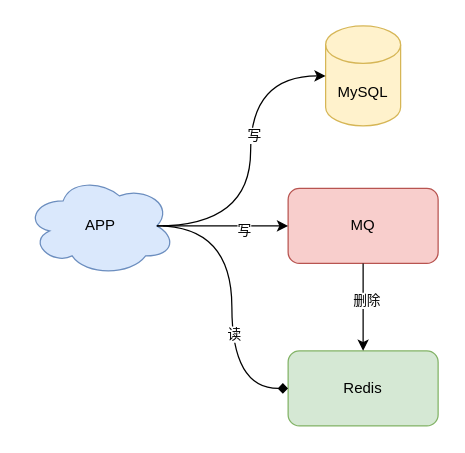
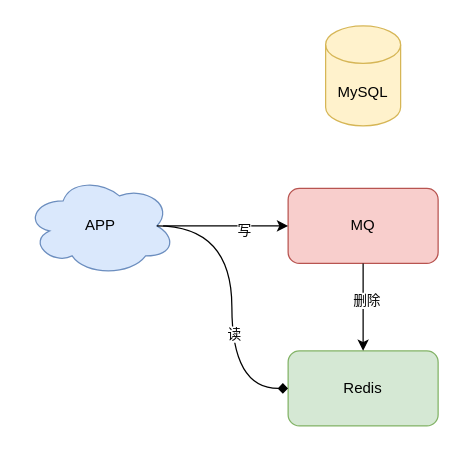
- <mxCell id="6" value="" style="endArrow=classic;html=1;rounded=0;exitX=0.875;exitY=0.5;exitDx=0;exitDy=0;exitPerimeter=0;entryX=0;entryY=0.5;entryDx=0;entryDy=0;entryPerimeter=0;edgeStyle=orthogonalEdgeStyle;curved=1;" edge="1" parent="1" source="2" target="3"><mxGeometry width="50" height="50" relative="1" as="geometry"><mxPoint x="-10" y="410" as="sourcePoint" /><mxPoint x="40" y="360" as="targetPoint" /></mxGeometry></mxCell>
- <mxCell id="7" value="写" style="edgeLabel;html=1;align=center;verticalAlign=middle;resizable=0;points=[];" vertex="1" connectable="0" parent="6"><mxGeometry x="0.161" y="-2" relative="1" as="geometry"><mxPoint as="offset" /></mxGeometry></mxCell>
